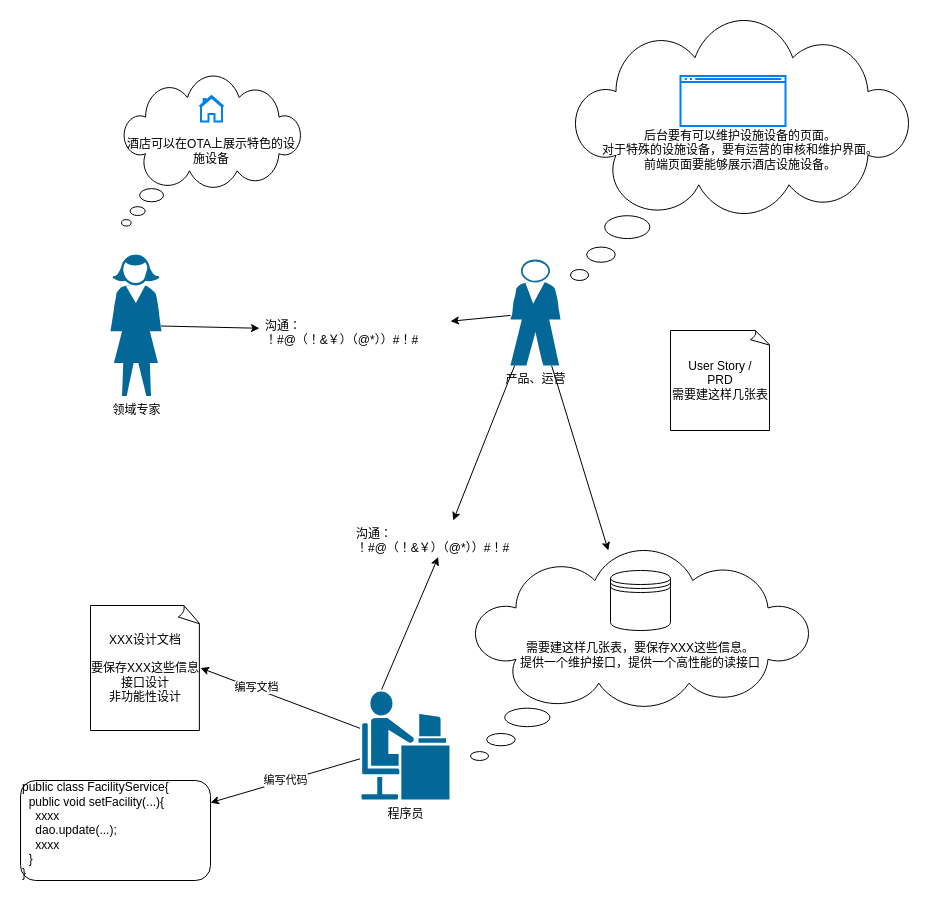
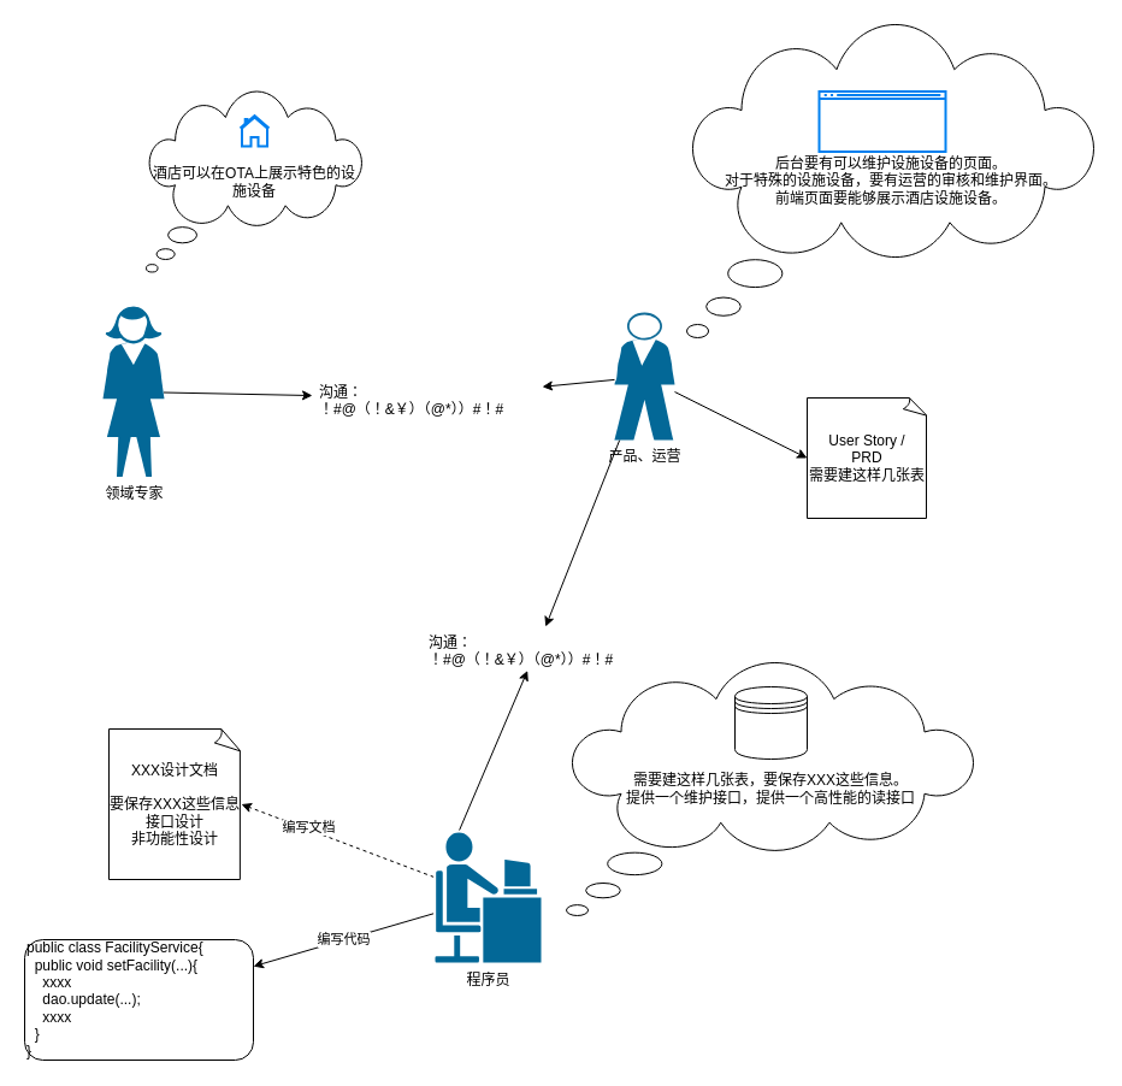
- <mxCell id="4" value="领域专家" style="shape=mxgraph.cisco.people.standing_woman;html=1;pointerEvents=1;dashed=0;fillColor=#036897;strokeColor=#ffffff;strokeWidth=2;verticalLabelPosition=bottom;verticalAlign=top;align=center;outlineConnect=0;" parent="1" vertex="1"><mxGeometry x="110" y="255.5" width="51" height="140" as="geometry" /></mxCell>
+ <mxCell id="4" value="领域专家" style="shape=mxgraph.cisco.people.standing_woman;html=1;pointerEvents=1;dashed=0;fillColor=#036897;strokeColor=#ffffff;strokeWidth=2;verticalLabelPosition=bottom;verticalAlign=top;align=center;outlineConnect=0;" parent="1" vertex="1"><mxGeometry x="85" y="255.5" width="51" height="140" as="geometry" /></mxCell>
- <mxCell id="7" style="edgeStyle=none;html=1;" parent="1" source="8" target="14" edge="1"><mxGeometry relative="1" as="geometry"><mxPoint x="690" y="380" as="targetPoint" /></mxGeometry></mxCell>
+ <mxCell id="7" style="edgeStyle=none;html=1;entryX=0;entryY=0.5;entryDx=0;entryDy=0;entryPerimeter=0;" parent="1" source="8" target="21" edge="1"><mxGeometry relative="1" as="geometry"><mxPoint x="690" y="380" as="targetPoint" /></mxGeometry></mxCell>
- <mxCell id="11" style="edgeStyle=none;html=1;entryX=1;entryY=0.5;entryDx=0;entryDy=0;entryPerimeter=0;" parent="1" source="13" target="23" edge="1"><mxGeometry relative="1" as="geometry" /></mxCell>
+ <mxCell id="11" style="edgeStyle=none;html=1;entryX=1;entryY=0.5;entryDx=0;entryDy=0;entryPerimeter=0;dashed=1;" parent="1" source="13" target="23" edge="1"><mxGeometry relative="1" as="geometry" /></mxCell>
